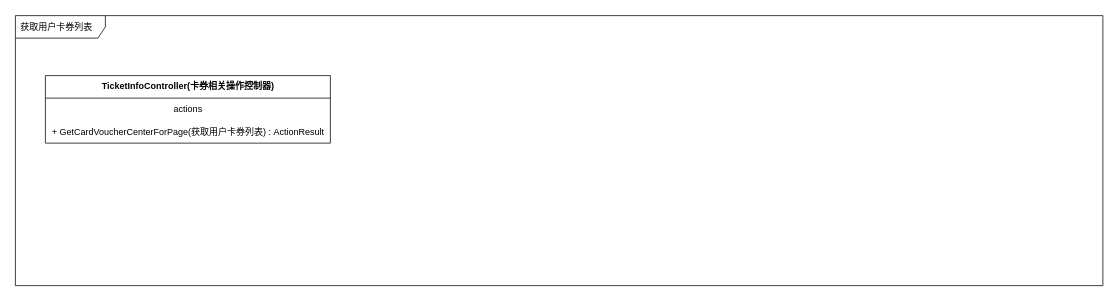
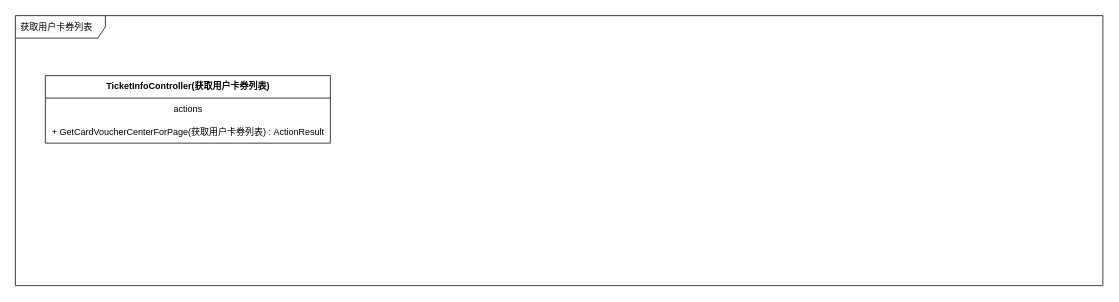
- <mxCell id="3" value="TicketInfoController(卡券相关操作控制器)" style="swimlane;fontStyle=1;align=center;verticalAlign=top;childLayout=stackLayout;horizontal=1;startSize=30;horizontalStack=0;resizeParent=1;resizeParentMax=0;resizeLast=0;collapsible=0;marginBottom=0;html=1;fillColor=default;" vertex="1" parent="1"><mxGeometry x="60" y="100" width="380" height="90" as="geometry" /></mxCell>
+ <mxCell id="3" value="TicketInfoController(获取用户卡券列表)" style="swimlane;fontStyle=1;align=center;verticalAlign=top;childLayout=stackLayout;horizontal=1;startSize=30;horizontalStack=0;resizeParent=1;resizeParentMax=0;resizeLast=0;collapsible=0;marginBottom=0;html=1;fillColor=default;" vertex="1" parent="1"><mxGeometry x="60" y="100" width="380" height="90" as="geometry" /></mxCell>
